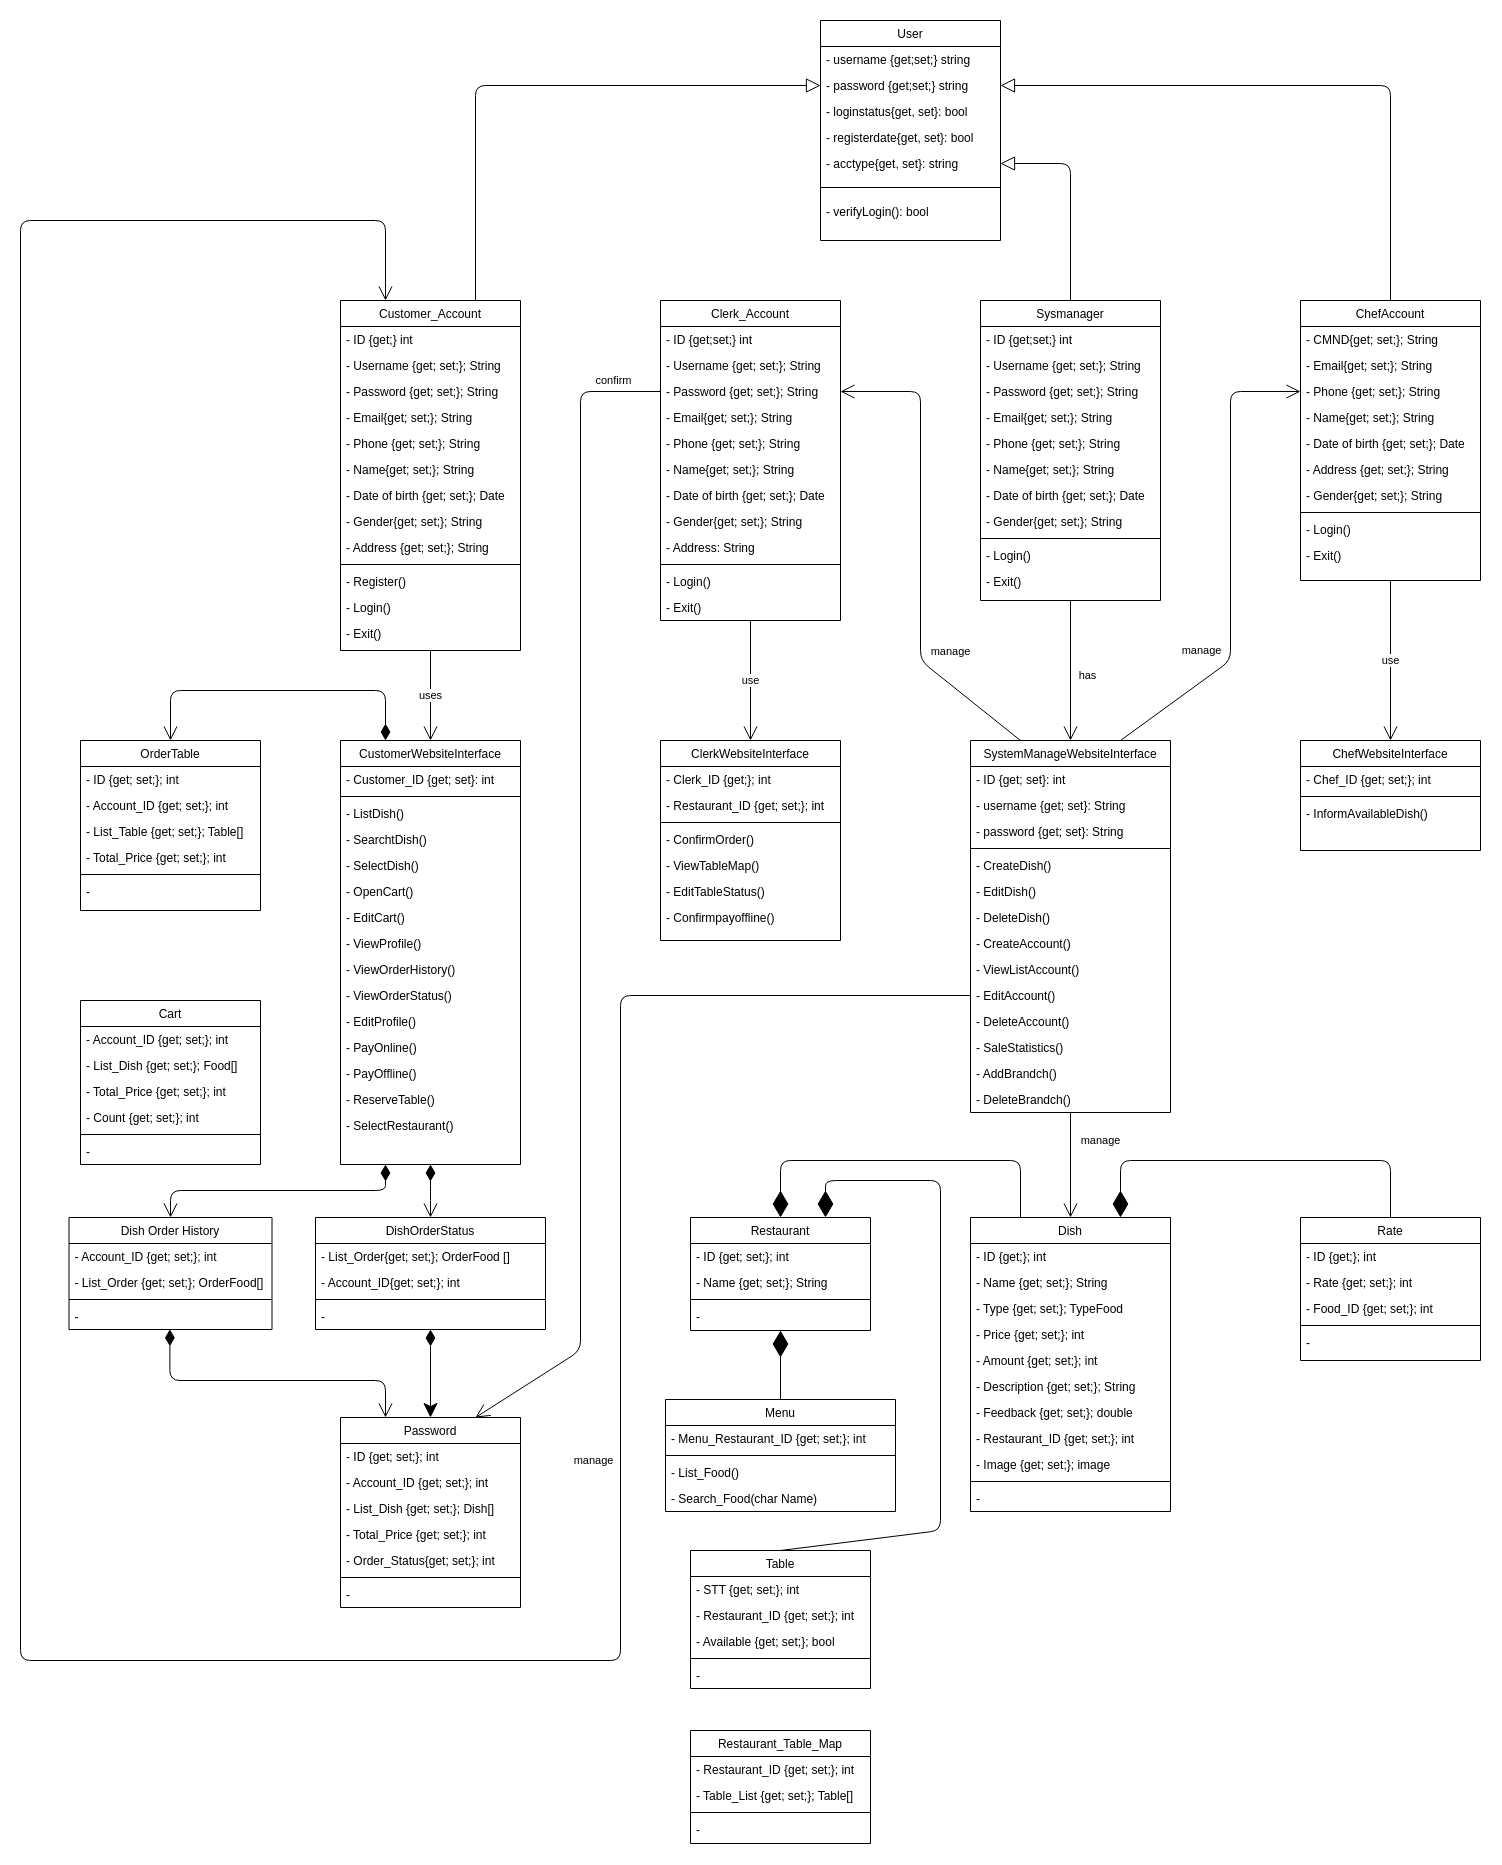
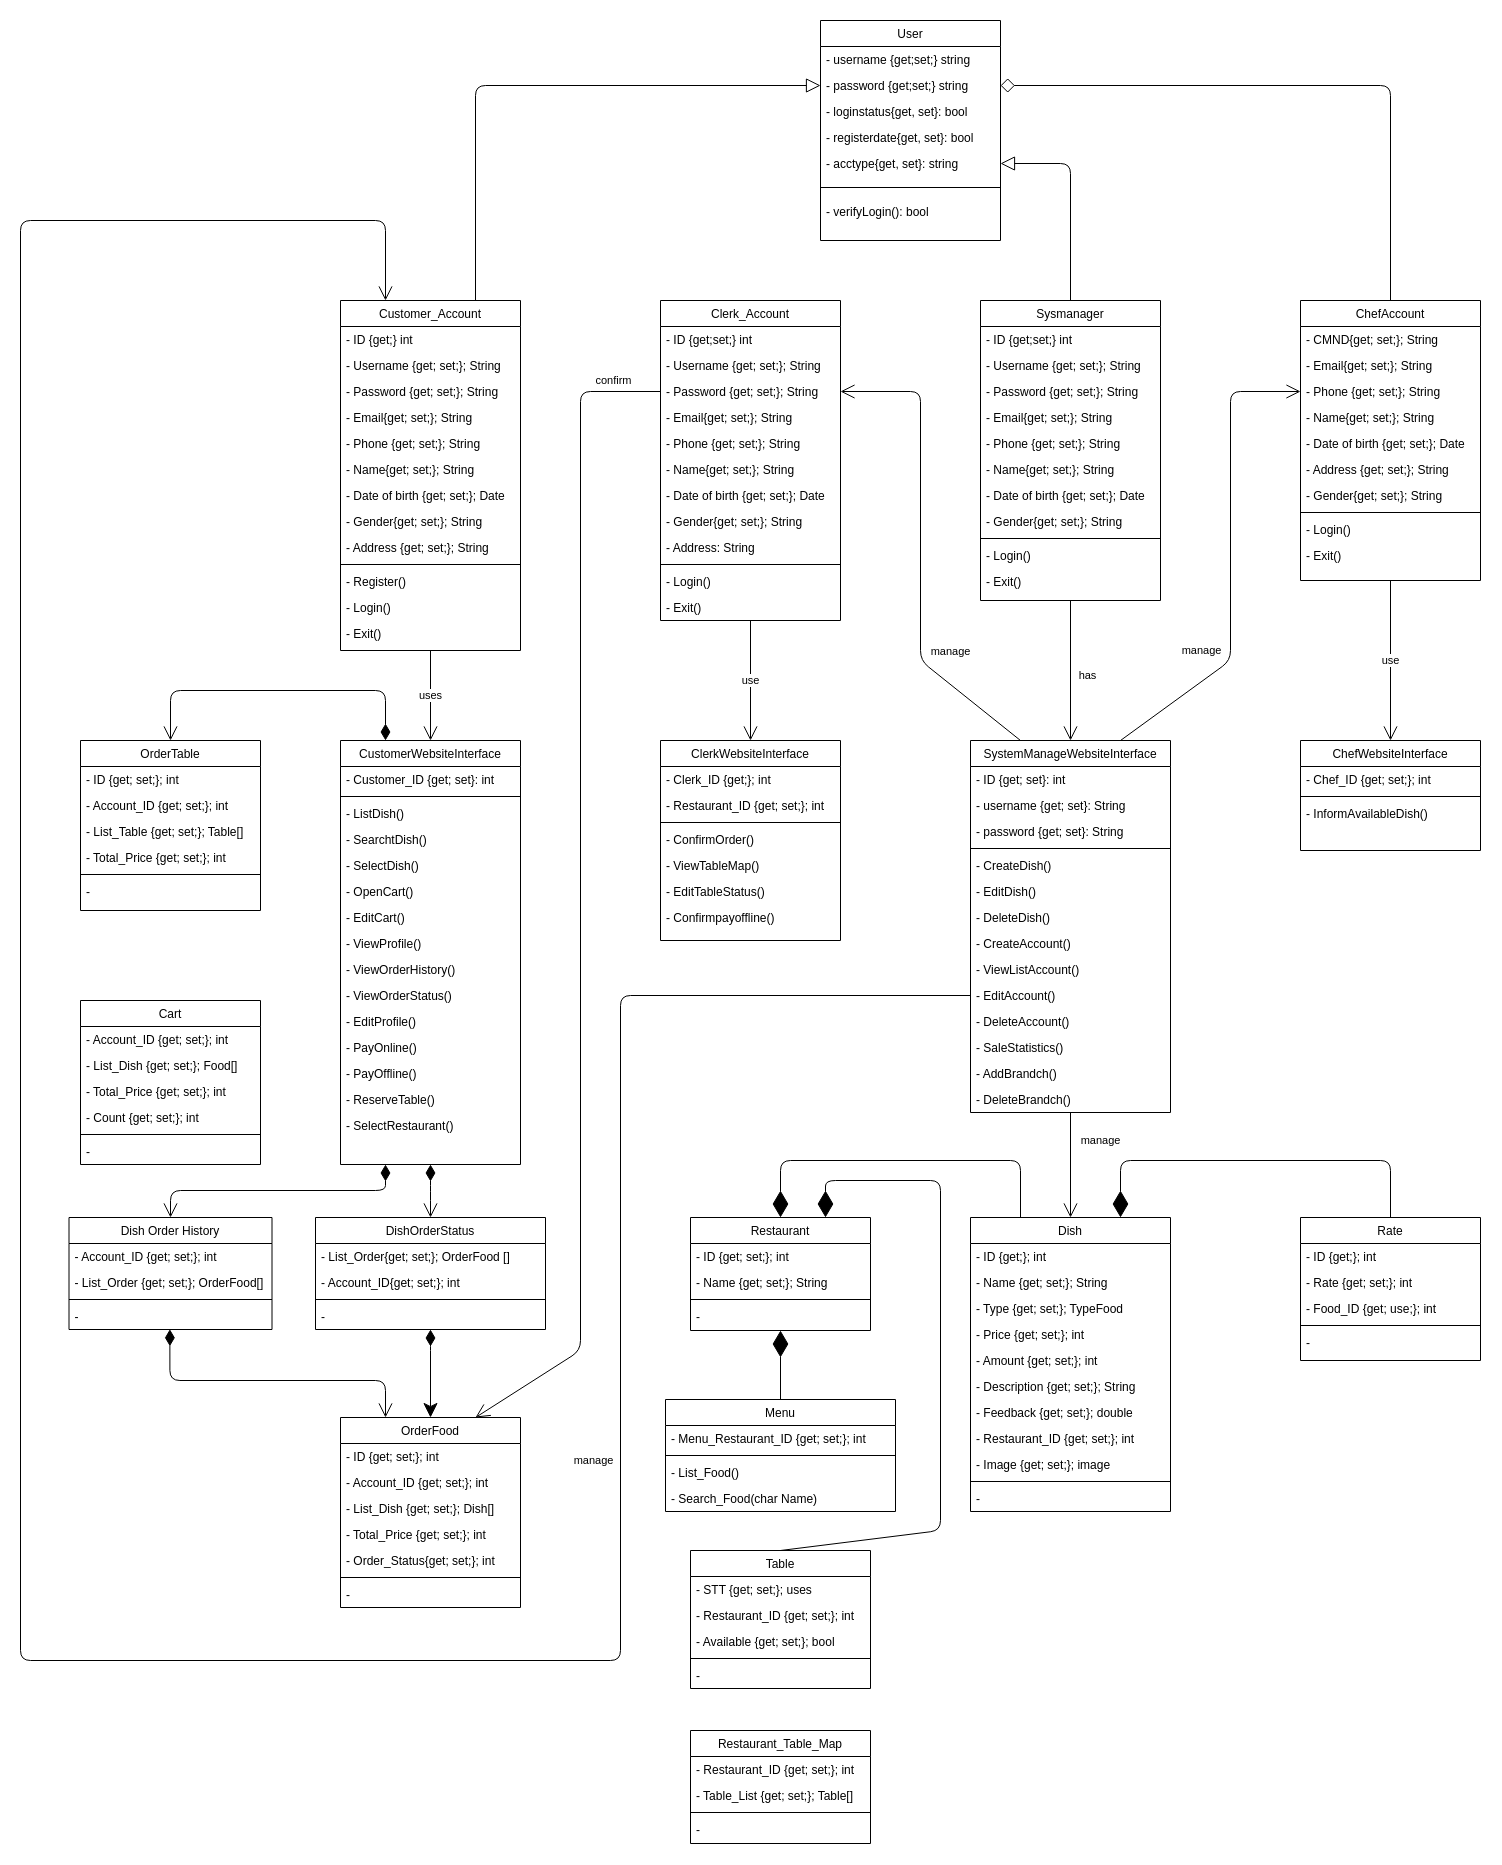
- <mxCell id="185" value="" style="endArrow=block;endFill=0;endSize=12;html=1;exitX=0.5;exitY=0;exitDx=0;exitDy=0;entryX=1;entryY=0.5;entryDx=0;entryDy=0;" parent="1" source="147" edge="1" target="161"><mxGeometry width="160" relative="1" as="geometry"><mxPoint x="1270" y="40" as="sourcePoint" /><mxPoint x="1460" y="110" as="targetPoint" /><Array as="points"><mxPoint x="1390" y="85" /></Array></mxGeometry></mxCell>
+ <mxCell id="185" value="" style="endArrow=diamond;endFill=0;endSize=12;html=1;exitX=0.5;exitY=0;exitDx=0;exitDy=0;entryX=1;entryY=0.5;entryDx=0;entryDy=0;" parent="1" source="147" edge="1" target="161"><mxGeometry width="160" relative="1" as="geometry"><mxPoint x="1270" y="40" as="sourcePoint" /><mxPoint x="1460" y="110" as="targetPoint" /><Array as="points"><mxPoint x="1390" y="85" /></Array></mxGeometry></mxCell>
- <mxCell id="31" value="- Food_ID {get; set;}; int" style="text;align=left;verticalAlign=top;spacingLeft=4;spacingRight=4;overflow=hidden;rotatable=0;points=[[0,0.5],[1,0.5]];portConstraint=eastwest;rounded=0;shadow=0;html=0;" parent="28" vertex="1"><mxGeometry y="78" width="180" height="26" as="geometry" /></mxCell>
+ <mxCell id="31" value="- Food_ID {get; use;}; int" style="text;align=left;verticalAlign=top;spacingLeft=4;spacingRight=4;overflow=hidden;rotatable=0;points=[[0,0.5],[1,0.5]];portConstraint=eastwest;rounded=0;shadow=0;html=0;" parent="28" vertex="1"><mxGeometry y="78" width="180" height="26" as="geometry" /></mxCell>
- <mxCell id="67" value="Password" style="swimlane;fontStyle=0;align=center;verticalAlign=top;childLayout=stackLayout;horizontal=1;startSize=26;horizontalStack=0;resizeParent=1;resizeLast=0;collapsible=1;marginBottom=0;rounded=0;shadow=0;strokeWidth=1;" parent="1" vertex="1"><mxGeometry x="340" y="1417" width="180" height="190" as="geometry"><mxRectangle x="550" y="140" width="160" height="26" as="alternateBounds" /></mxGeometry></mxCell>
+ <mxCell id="67" value="OrderFood" style="swimlane;fontStyle=0;align=center;verticalAlign=top;childLayout=stackLayout;horizontal=1;startSize=26;horizontalStack=0;resizeParent=1;resizeLast=0;collapsible=1;marginBottom=0;rounded=0;shadow=0;strokeWidth=1;" parent="1" vertex="1"><mxGeometry x="340" y="1417" width="180" height="190" as="geometry"><mxRectangle x="550" y="140" width="160" height="26" as="alternateBounds" /></mxGeometry></mxCell>
- <mxCell id="45" value="- STT {get; set;}; int" style="text;align=left;verticalAlign=top;spacingLeft=4;spacingRight=4;overflow=hidden;rotatable=0;points=[[0,0.5],[1,0.5]];portConstraint=eastwest;rounded=0;shadow=0;html=0;" parent="44" vertex="1"><mxGeometry y="26" width="180" height="26" as="geometry" /></mxCell>
+ <mxCell id="45" value="- STT {get; set;}; uses" style="text;align=left;verticalAlign=top;spacingLeft=4;spacingRight=4;overflow=hidden;rotatable=0;points=[[0,0.5],[1,0.5]];portConstraint=eastwest;rounded=0;shadow=0;html=0;" parent="44" vertex="1"><mxGeometry y="26" width="180" height="26" as="geometry" /></mxCell>
